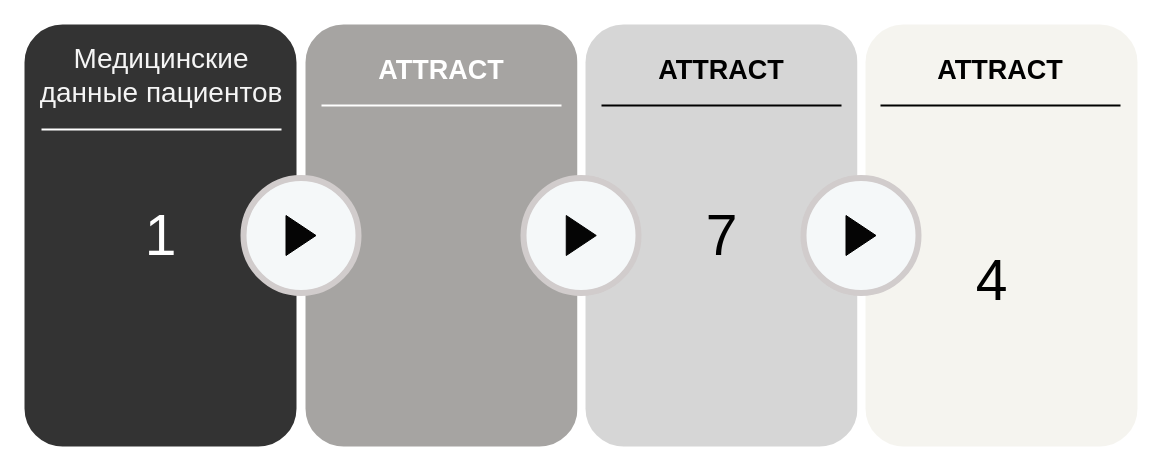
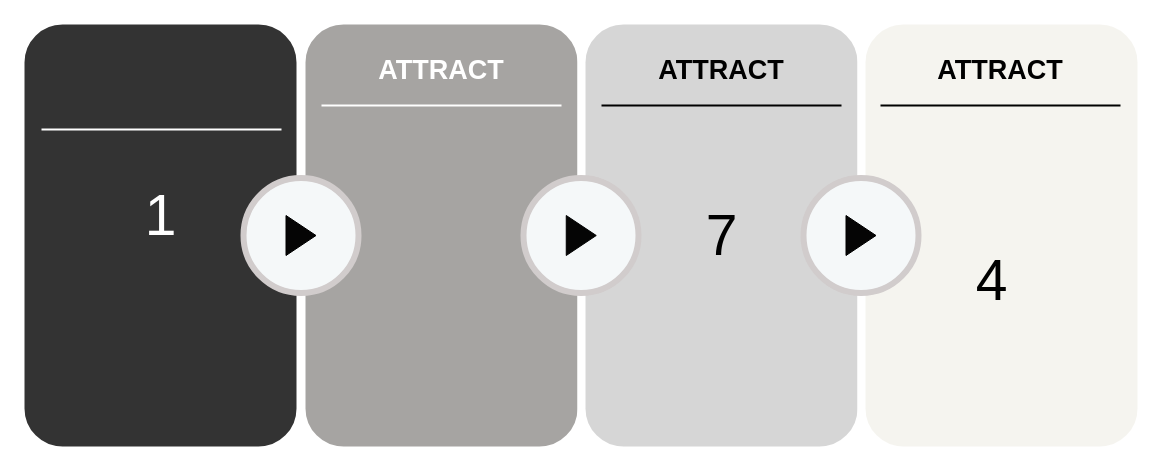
- <mxCell id="10" value="&lt;span lang=&quot;RU&quot; style=&quot;font-weight: 400; text-align: start; font-size: 28px;&quot;&gt;&lt;font color=&quot;#f5f5f5&quot; style=&quot;font-size: 28px;&quot; face=&quot;Helvetica&quot;&gt;Медицинские данные пациентов&lt;/font&gt;&lt;/span&gt;&lt;span style=&quot;color: rgb(0, 0, 0); font-size: 28px; font-weight: 400; text-align: start;&quot;&gt;&lt;/span&gt;" style="text;html=1;strokeColor=none;fillColor=none;align=center;verticalAlign=middle;whiteSpace=wrap;rounded=0;shadow=0;fontSize=28;fontColor=#FFFFFF;fontStyle=1" vertex="1" parent="1"><mxGeometry x="21" y="40" width="280" height="70" as="geometry" /></mxCell>
- <mxCell id="7" value="&lt;font style=&quot;font-size: 57px;&quot;&gt;1&lt;/font&gt;" style="text;html=1;align=center;verticalAlign=middle;resizable=0;points=[];autosize=1;fontColor=#ffffff;" vertex="1" parent="1"><mxGeometry x="130" y="195" width="60" height="80" as="geometry" /></mxCell>
+ <mxCell id="7" value="&lt;font style=&quot;font-size: 57px;&quot;&gt;1&lt;/font&gt;" style="text;html=1;align=center;verticalAlign=middle;resizable=0;points=[];autosize=1;fontColor=#ffffff;" vertex="1" parent="1"><mxGeometry x="130" y="175" width="60" height="80" as="geometry" /></mxCell>
